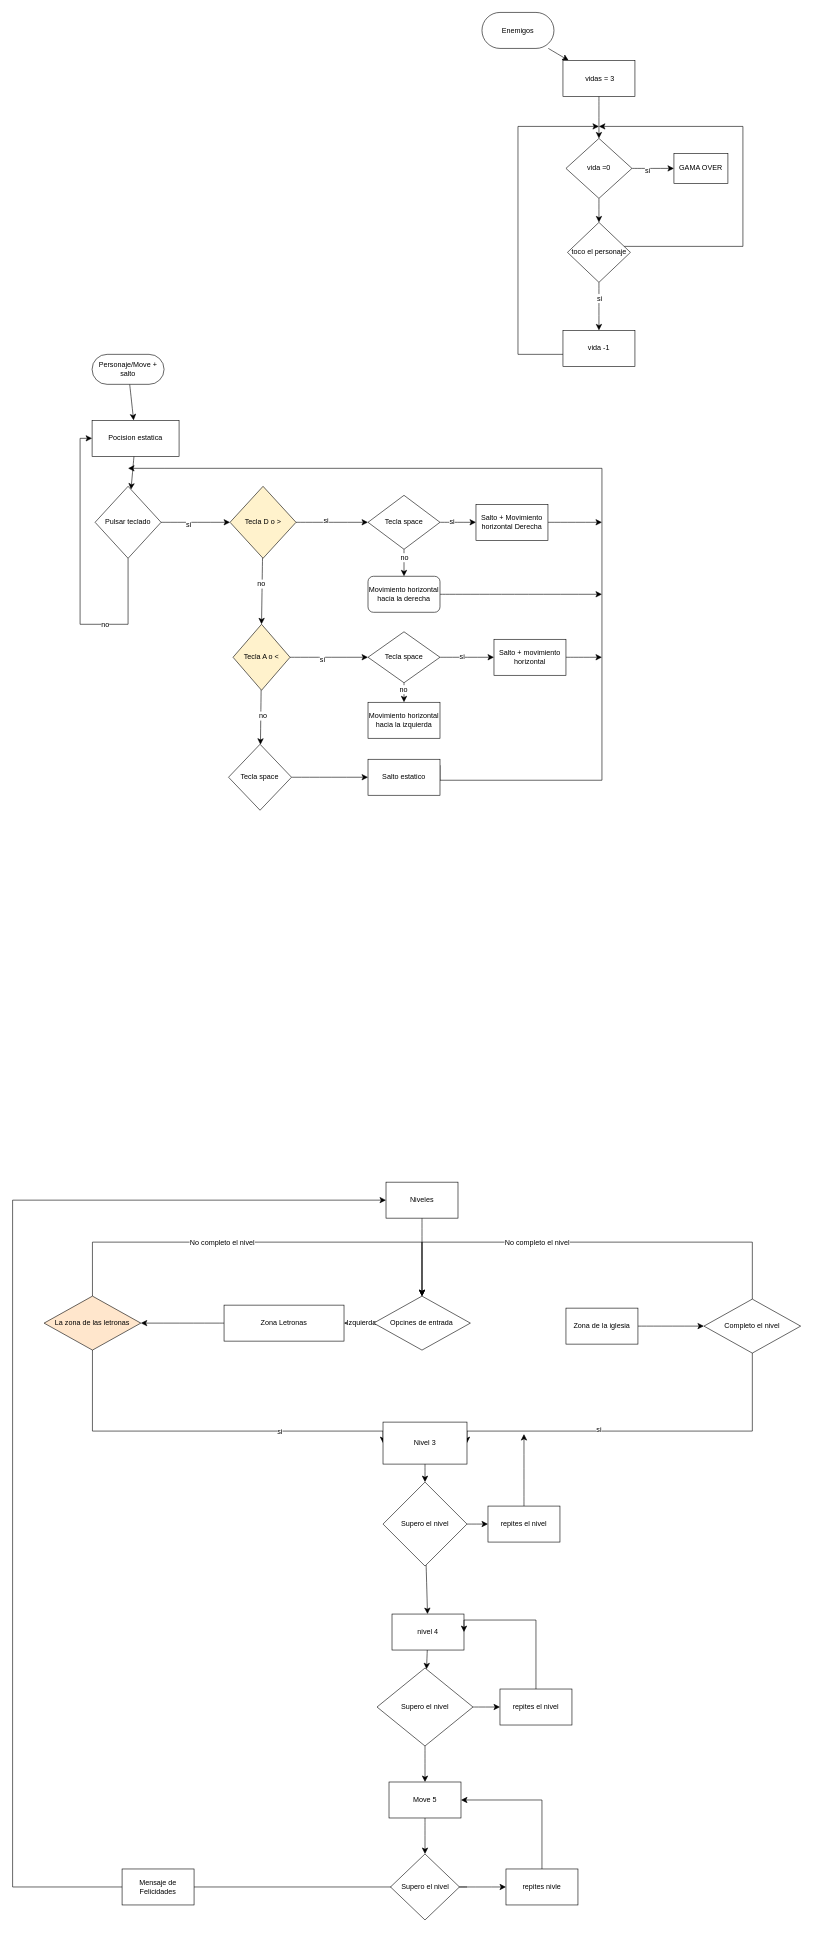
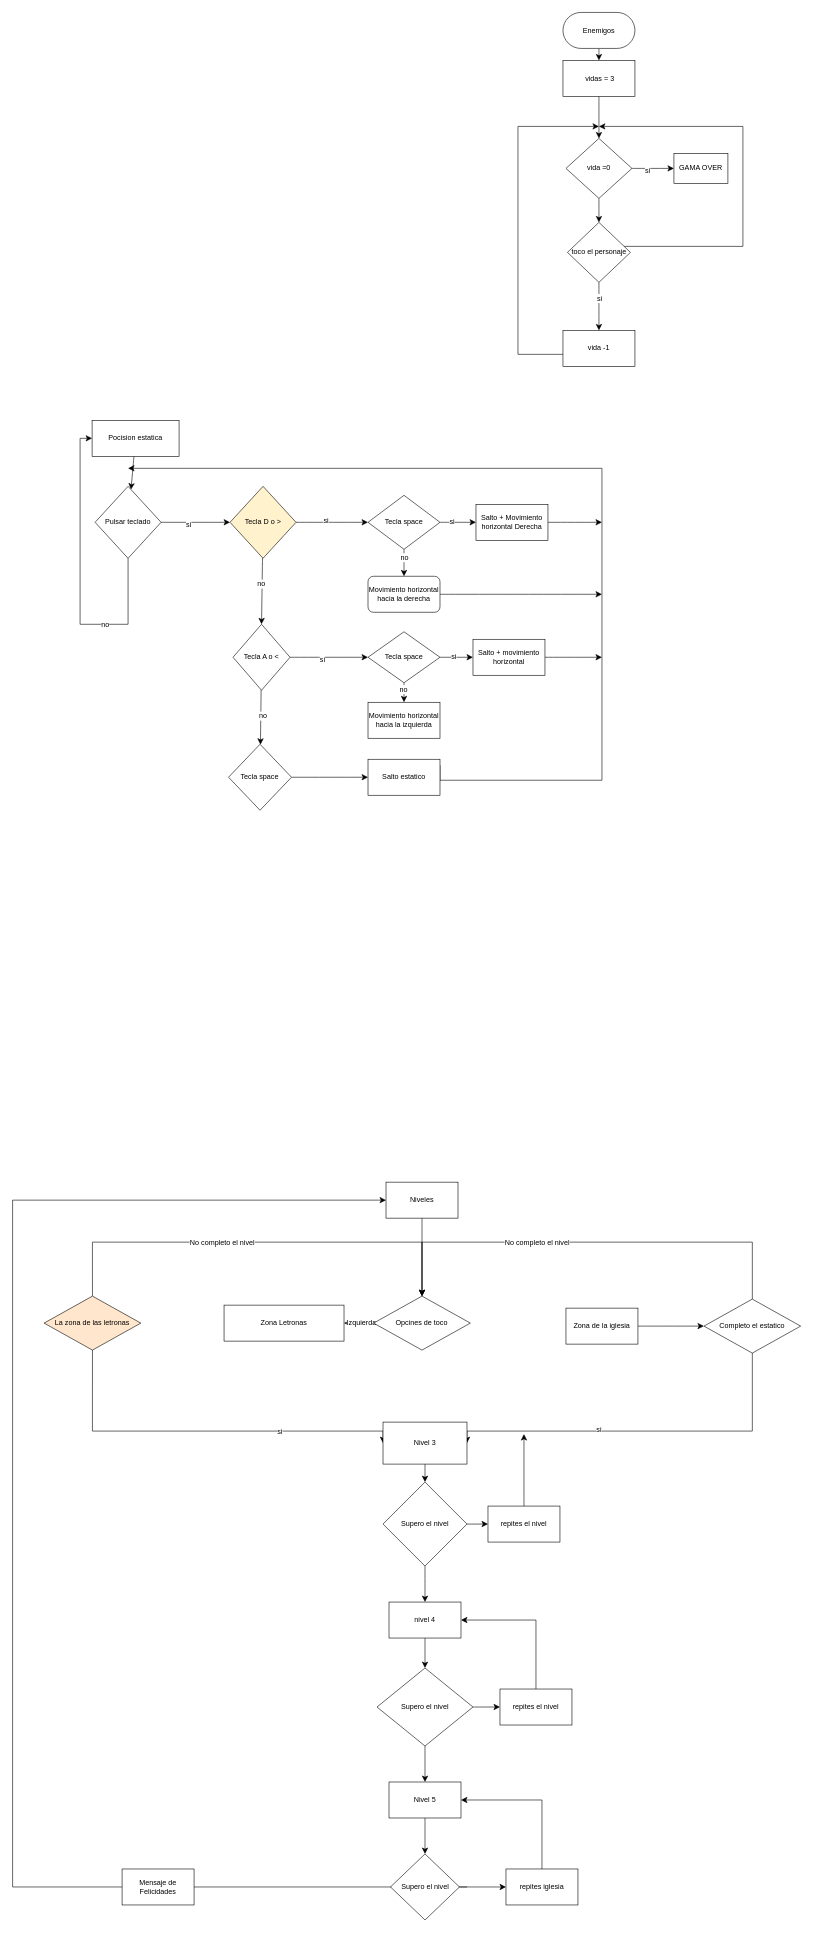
- <mxCell id="64" value="Enemigos" style="rounded=1;whiteSpace=wrap;html=1;arcSize=50;" vertex="1" parent="1"><mxGeometry x="803" y="20" width="120" height="60" as="geometry" /></mxCell>
+ <mxCell id="64" value="Enemigos" style="rounded=1;whiteSpace=wrap;html=1;arcSize=50;" vertex="1" parent="1"><mxGeometry x="938" y="20" width="120" height="60" as="geometry" /></mxCell>
- <mxCell id="24" value="Personaje/Move + salto" style="rounded=1;whiteSpace=wrap;html=1;arcSize=50;" vertex="1" parent="1"><mxGeometry x="153.01" y="590" width="120" height="50" as="geometry" /></mxCell>
- <mxCell id="23" style="edgeStyle=none;curved=1;rounded=0;orthogonalLoop=1;jettySize=auto;html=1;fontSize=12;startSize=8;endSize=8;" edge="1" parent="1" source="24" target="26"><mxGeometry relative="1" as="geometry"><mxPoint x="213.01" y="730" as="targetPoint" /></mxGeometry></mxCell>
- <mxCell id="41" value="Tecla A o &amp;lt;" style="rhombus;whiteSpace=wrap;html=1;fillColor=#fff2cc;" vertex="1" parent="1"><mxGeometry x="388" y="1040" width="95.01" height="110" as="geometry" /></mxCell>
+ <mxCell id="41" value="Tecla A o &amp;lt;" style="rhombus;whiteSpace=wrap;html=1;" vertex="1" parent="1"><mxGeometry x="388" y="1040" width="95.01" height="110" as="geometry" /></mxCell>
- <mxCell id="59" value="Salto + movimiento horizontal" style="rounded=0;whiteSpace=wrap;html=1;" vertex="1" parent="1"><mxGeometry x="823" y="1065" width="120" height="60" as="geometry" /></mxCell>
+ <mxCell id="59" value="Salto + movimiento horizontal" style="rounded=0;whiteSpace=wrap;html=1;" vertex="1" parent="1"><mxGeometry x="788" y="1065" width="120" height="60" as="geometry" /></mxCell>
- <mxCell id="21" style="edgeStyle=none;curved=1;rounded=0;orthogonalLoop=1;jettySize=auto;html=1;exitX=0;exitY=0.5;exitDx=0;exitDy=0;entryX=1;entryY=0.5;entryDx=0;entryDy=0;fontSize=12;startSize=8;endSize=8;" edge="1" parent="1" source="22" target="11"><mxGeometry relative="1" as="geometry" /></mxCell>
- <mxCell id="6" value="Opcines de entrada" style="rhombus;whiteSpace=wrap;html=1;" vertex="1" parent="1"><mxGeometry x="622.38" y="2160" width="161.25" height="90" as="geometry" /></mxCell>
+ <mxCell id="6" value="Opcines de toco" style="rhombus;whiteSpace=wrap;html=1;" vertex="1" parent="1"><mxGeometry x="622.38" y="2160" width="161.25" height="90" as="geometry" /></mxCell>
- <mxCell id="16" value="Completo el nivel" style="rhombus;whiteSpace=wrap;html=1;" vertex="1" parent="1"><mxGeometry x="1173" y="2165" width="161.25" height="90" as="geometry" /></mxCell>
+ <mxCell id="16" value="Completo el estatico" style="rhombus;whiteSpace=wrap;html=1;" vertex="1" parent="1"><mxGeometry x="1173" y="2165" width="161.25" height="90" as="geometry" /></mxCell>
- <mxCell id="82" value="nivel 4" style="whiteSpace=wrap;html=1;" vertex="1" parent="1"><mxGeometry x="653.015" y="2690" width="120" height="60" as="geometry" /></mxCell>
+ <mxCell id="82" value="nivel 4" style="whiteSpace=wrap;html=1;" vertex="1" parent="1"><mxGeometry x="648.015" y="2670" width="120" height="60" as="geometry" /></mxCell>
- <mxCell id="87" value="Move 5" style="whiteSpace=wrap;html=1;" vertex="1" parent="1"><mxGeometry x="648.015" y="2970" width="120" height="60" as="geometry" /></mxCell>
+ <mxCell id="87" value="Nivel 5" style="whiteSpace=wrap;html=1;" vertex="1" parent="1"><mxGeometry x="648.015" y="2970" width="120" height="60" as="geometry" /></mxCell>
- <mxCell id="96" value="repites nivle" style="whiteSpace=wrap;html=1;" vertex="1" parent="1"><mxGeometry x="843.005" y="3115" width="120" height="60" as="geometry" /></mxCell>
+ <mxCell id="96" value="repites iglesia" style="whiteSpace=wrap;html=1;" vertex="1" parent="1"><mxGeometry x="843.005" y="3115" width="120" height="60" as="geometry" /></mxCell>
